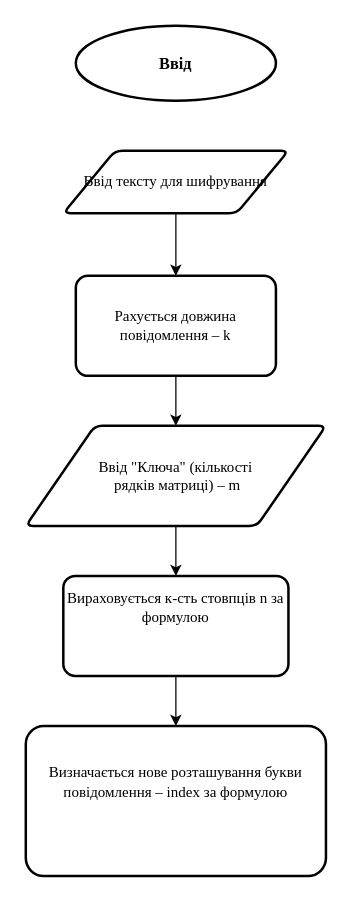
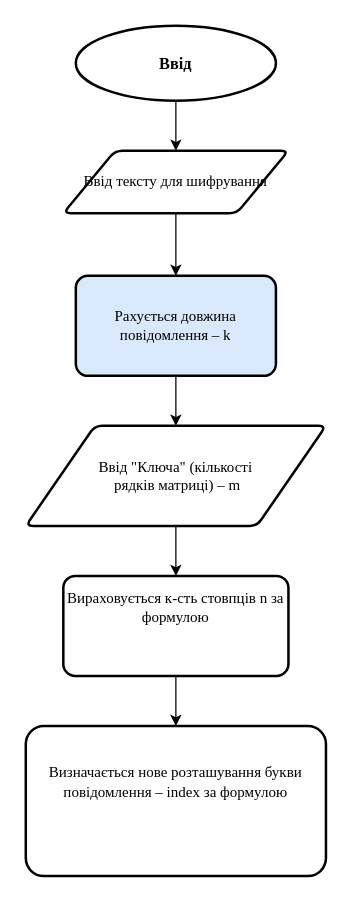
+ <mxCell id="2" value="" style="edgeStyle=orthogonalEdgeStyle;rounded=0;orthogonalLoop=1;jettySize=auto;html=1;" parent="1" source="3" target="5" edge="1"><mxGeometry relative="1" as="geometry" /></mxCell>
- <mxCell id="7" value="&lt;font face=&quot;montserrat&quot; data-font-src=&quot;https://fonts.googleapis.com/css?family=montserrat&quot; style=&quot;font-size: 12px&quot;&gt;Рахується довжина повідомлення – k&lt;/font&gt;" style="whiteSpace=wrap;html=1;rounded=1;strokeWidth=2;arcSize=12;" parent="1" vertex="1"><mxGeometry x="60" y="220" width="160" height="80" as="geometry" /></mxCell>
+ <mxCell id="7" value="&lt;font face=&quot;montserrat&quot; data-font-src=&quot;https://fonts.googleapis.com/css?family=montserrat&quot; style=&quot;font-size: 12px&quot;&gt;Рахується довжина повідомлення – k&lt;/font&gt;" style="whiteSpace=wrap;html=1;rounded=1;strokeWidth=2;arcSize=12;fillColor=#dae8fc;" parent="1" vertex="1"><mxGeometry x="60" y="220" width="160" height="80" as="geometry" /></mxCell>
